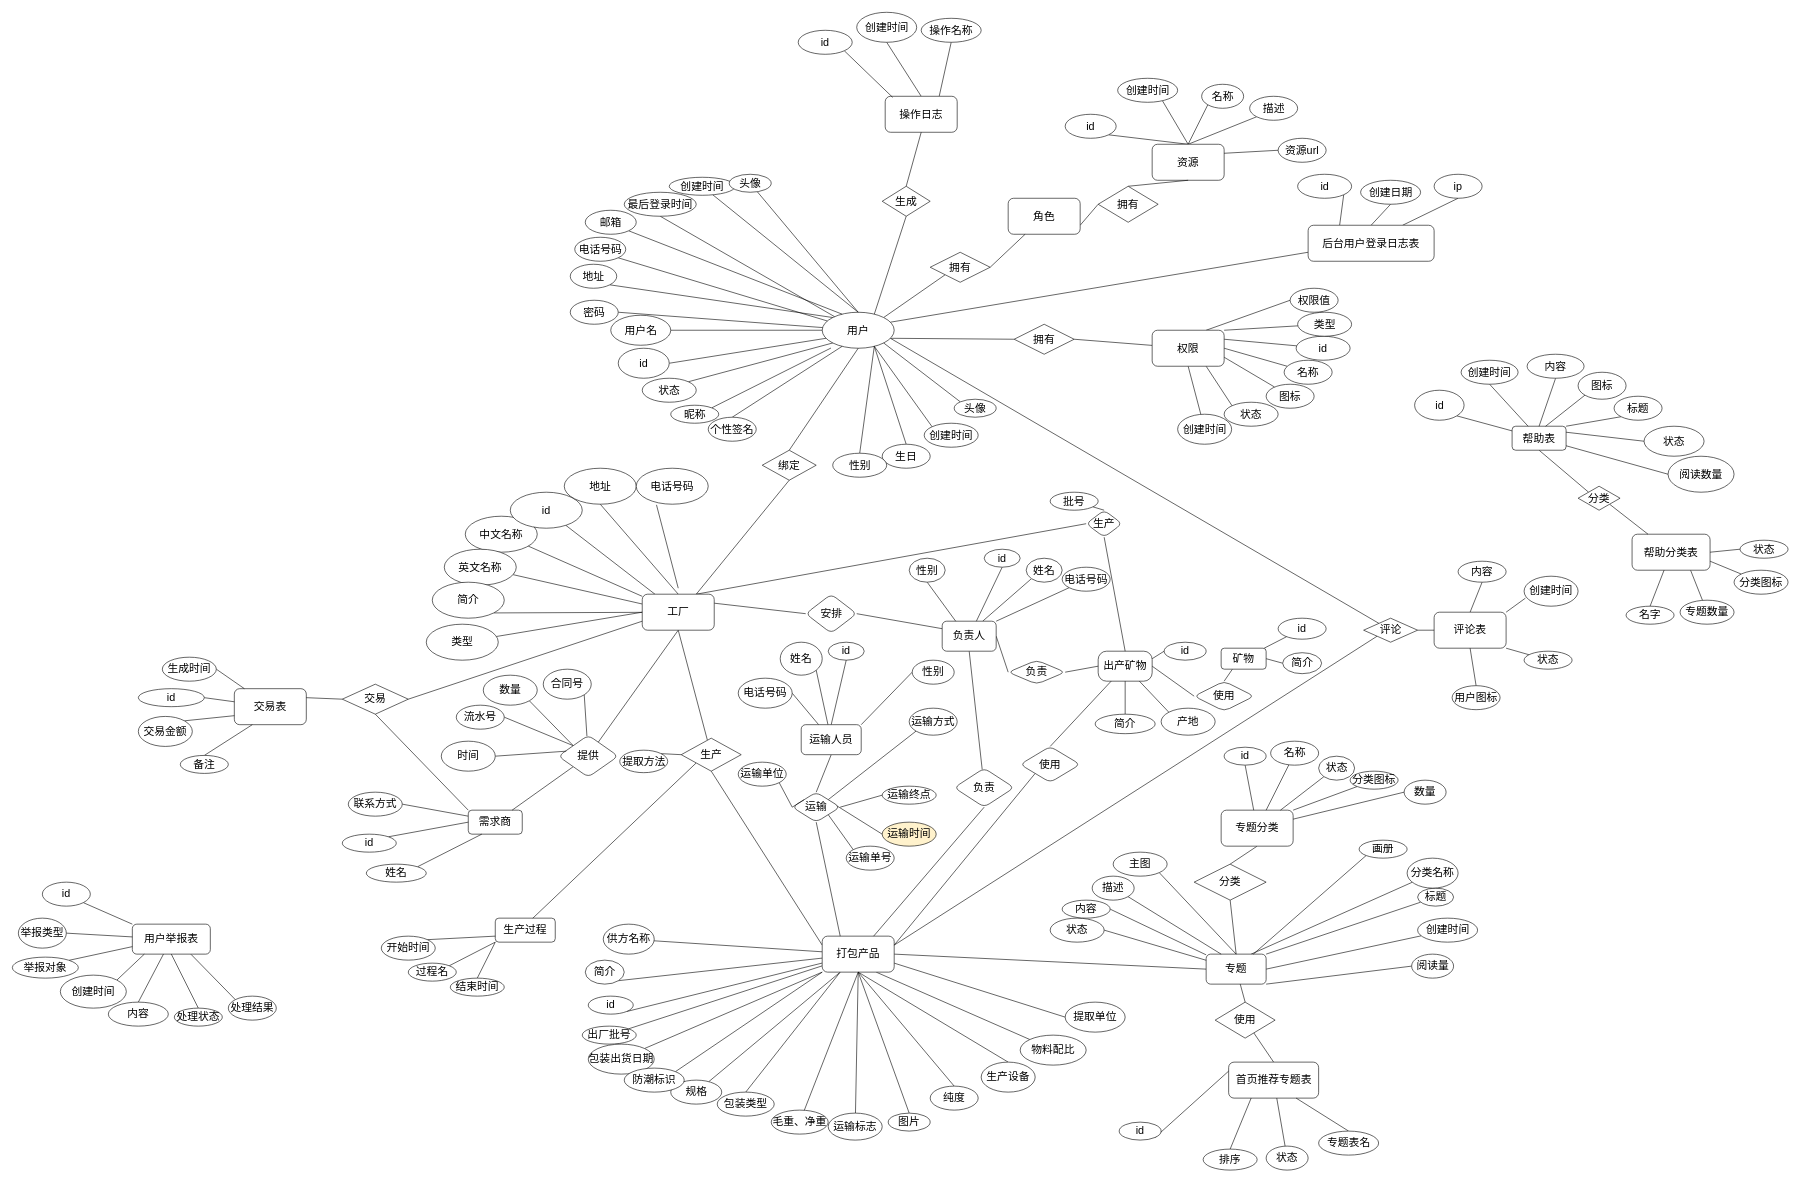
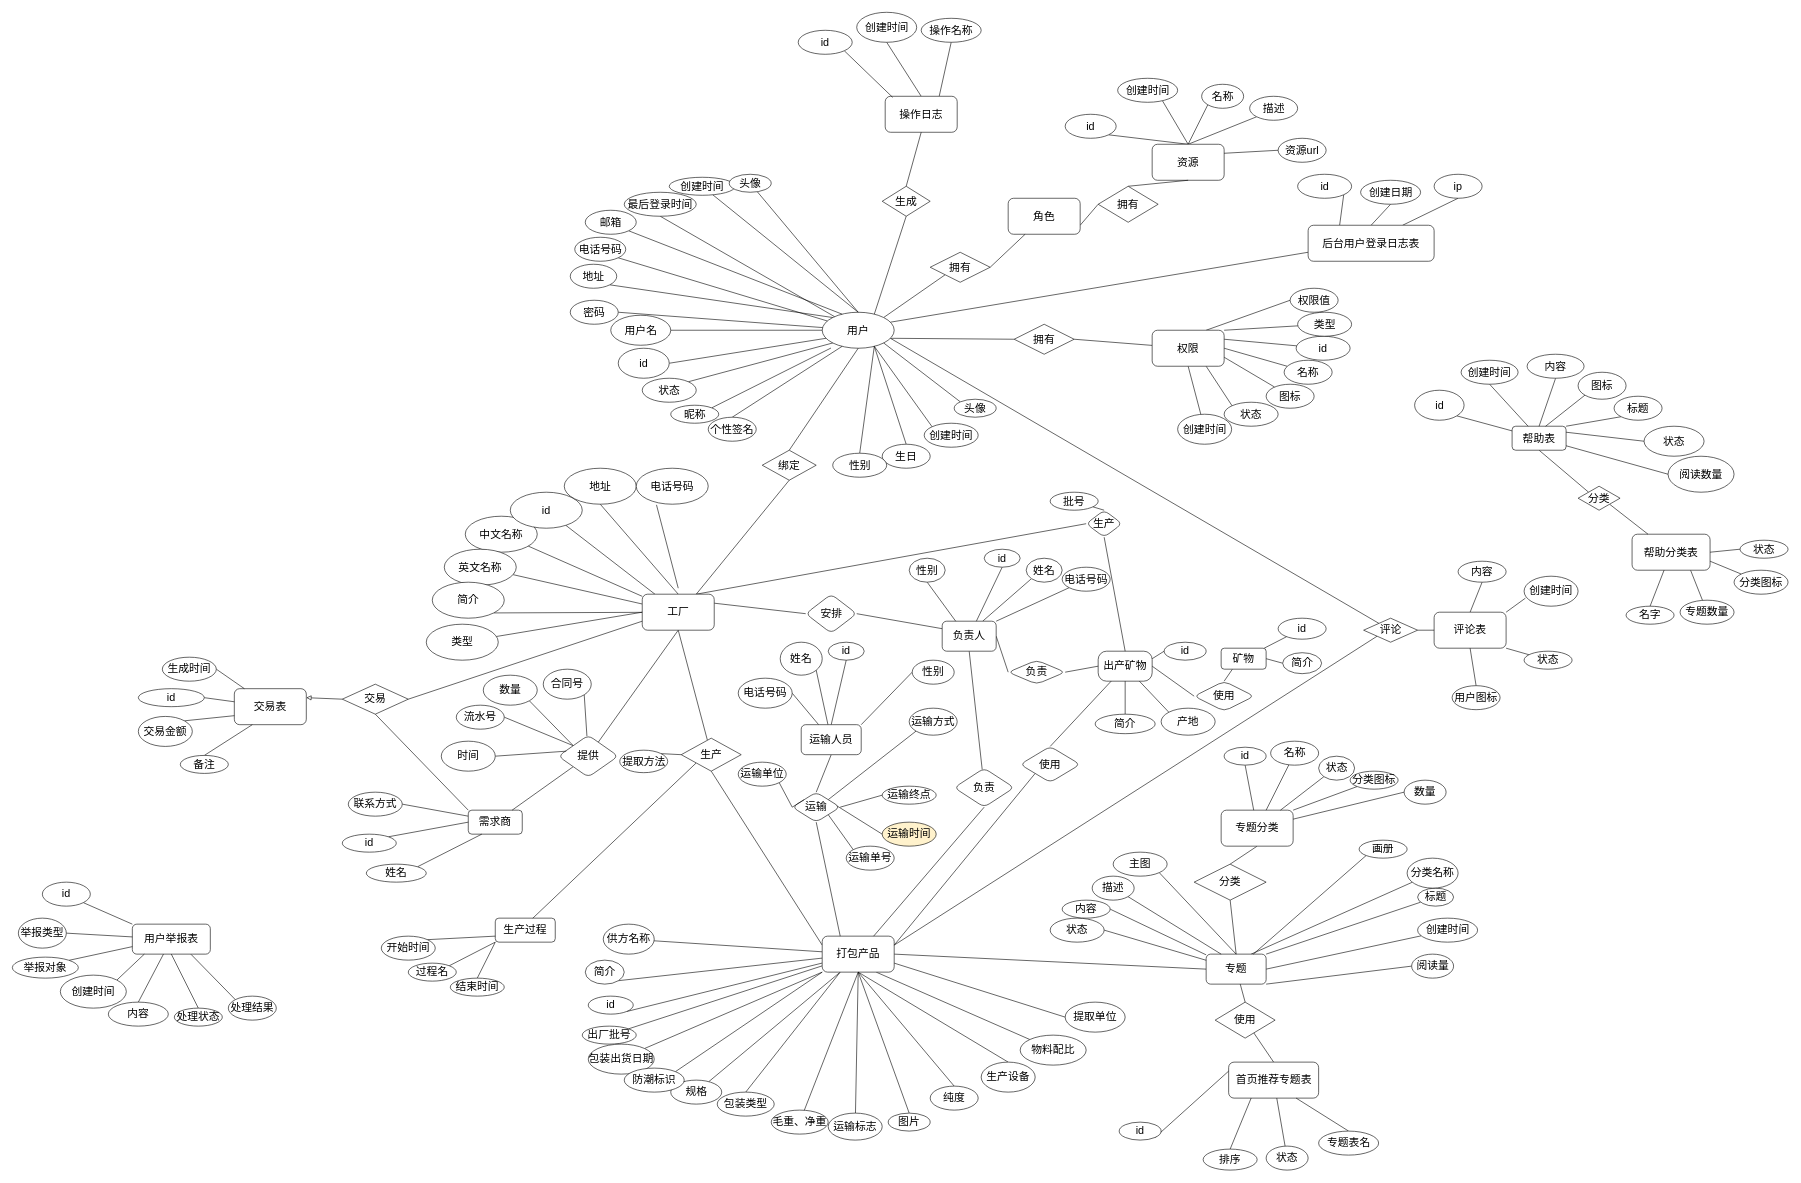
- <mxCell id="270" style="edgeStyle=none;rounded=0;orthogonalLoop=1;jettySize=auto;html=1;exitX=0;exitY=0.5;exitDx=0;exitDy=0;entryX=1;entryY=0.25;entryDx=0;entryDy=0;fontSize=18;endArrow=none;endFill=0;" parent="1" source="271" target="268" edge="1"><mxGeometry relative="1" as="geometry" /></mxCell>
+ <mxCell id="270" style="edgeStyle=none;rounded=0;orthogonalLoop=1;jettySize=auto;html=1;exitX=0;exitY=0.5;exitDx=0;exitDy=0;entryX=1;entryY=0.25;entryDx=0;entryDy=0;fontSize=18;endArrow=block;endFill=0;" parent="1" source="271" target="268" edge="1"><mxGeometry relative="1" as="geometry" /></mxCell>
